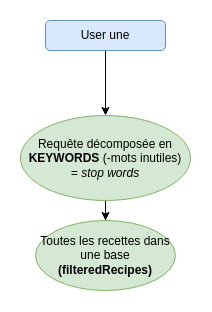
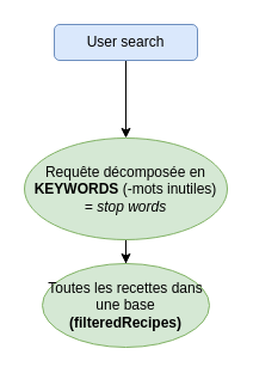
- <mxCell id="3" value="User une" style="rounded=1;whiteSpace=wrap;html=1;fontSize=12;glass=0;strokeWidth=1;shadow=0;fillColor=#dae8fc;strokeColor=#6c8ebf;" parent="1" vertex="1"><mxGeometry x="45" y="20" width="120" height="30" as="geometry" /></mxCell>
+ <mxCell id="3" value="User search" style="rounded=1;whiteSpace=wrap;html=1;fontSize=12;glass=0;strokeWidth=1;shadow=0;fillColor=#dae8fc;strokeColor=#6c8ebf;" parent="1" vertex="1"><mxGeometry x="45" y="20" width="120" height="30" as="geometry" /></mxCell>
